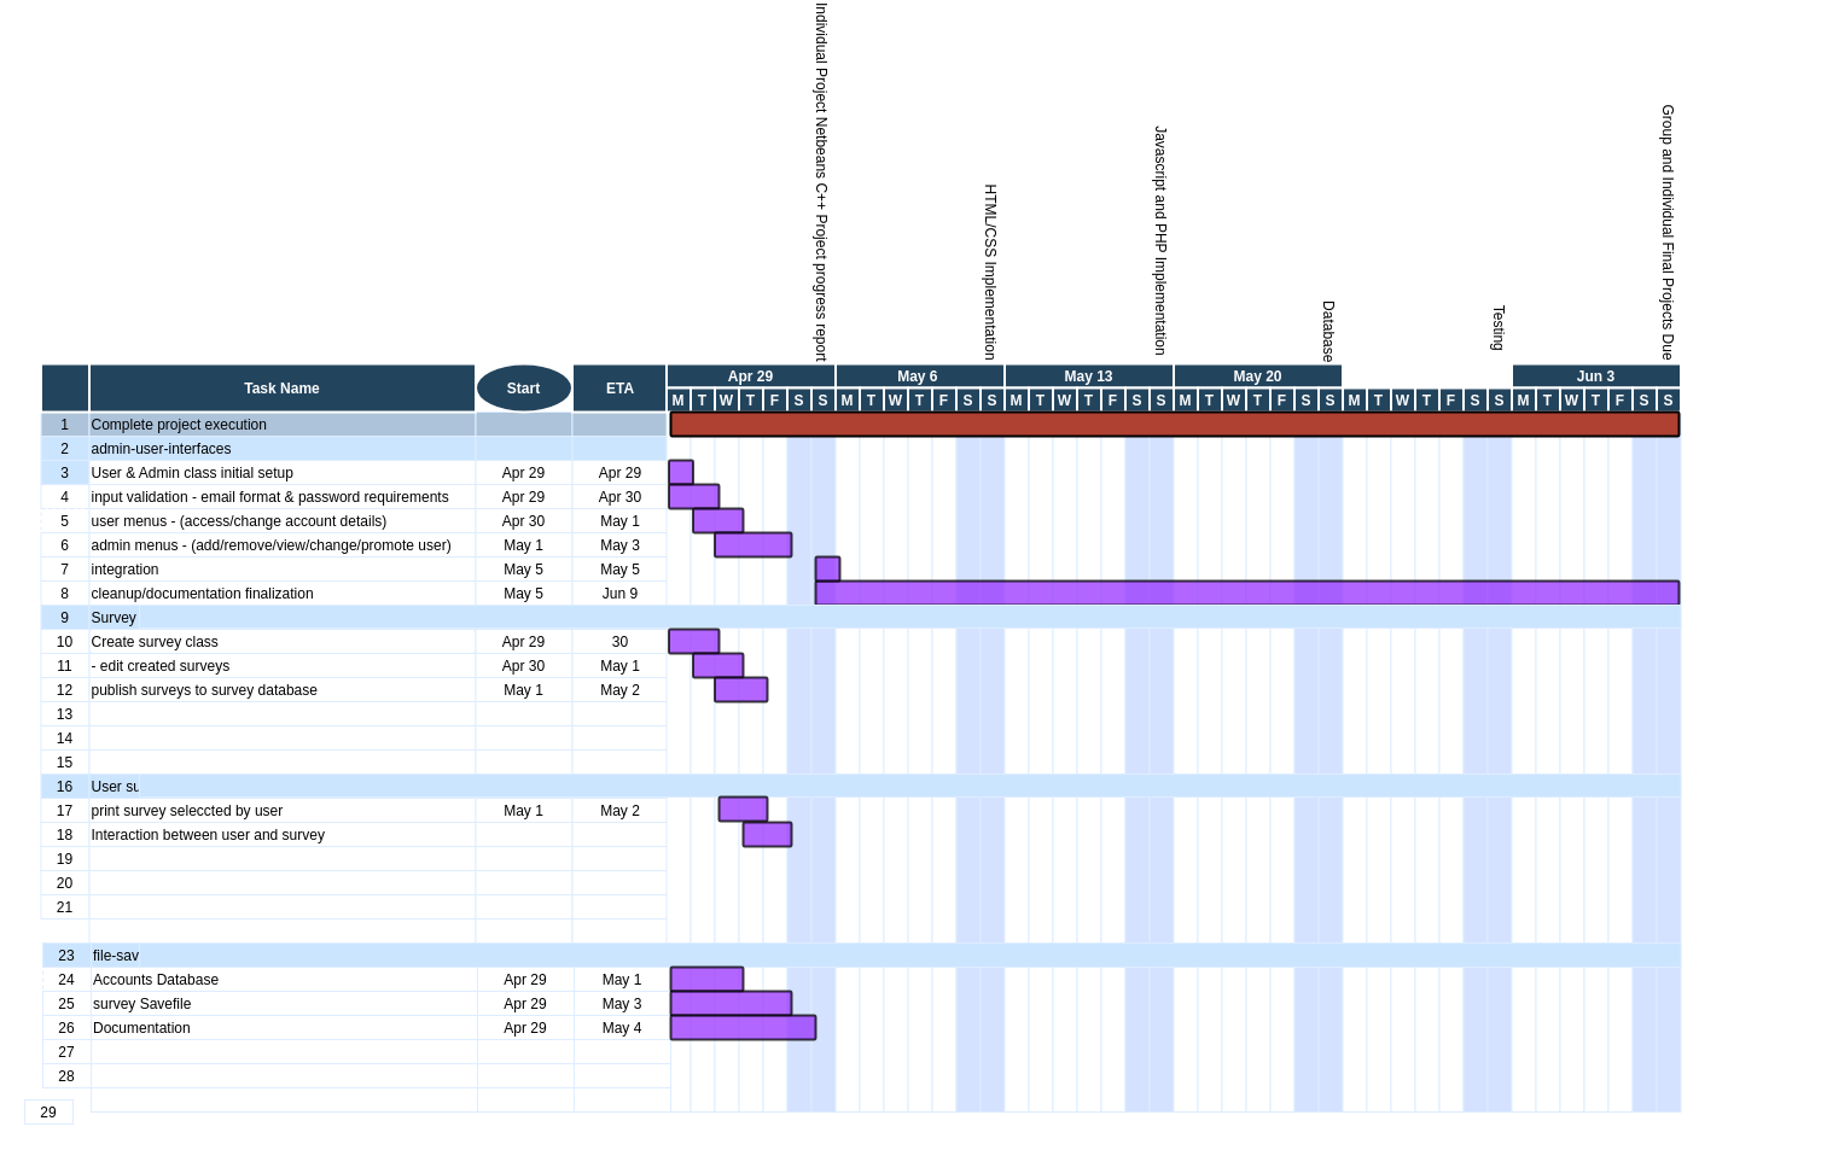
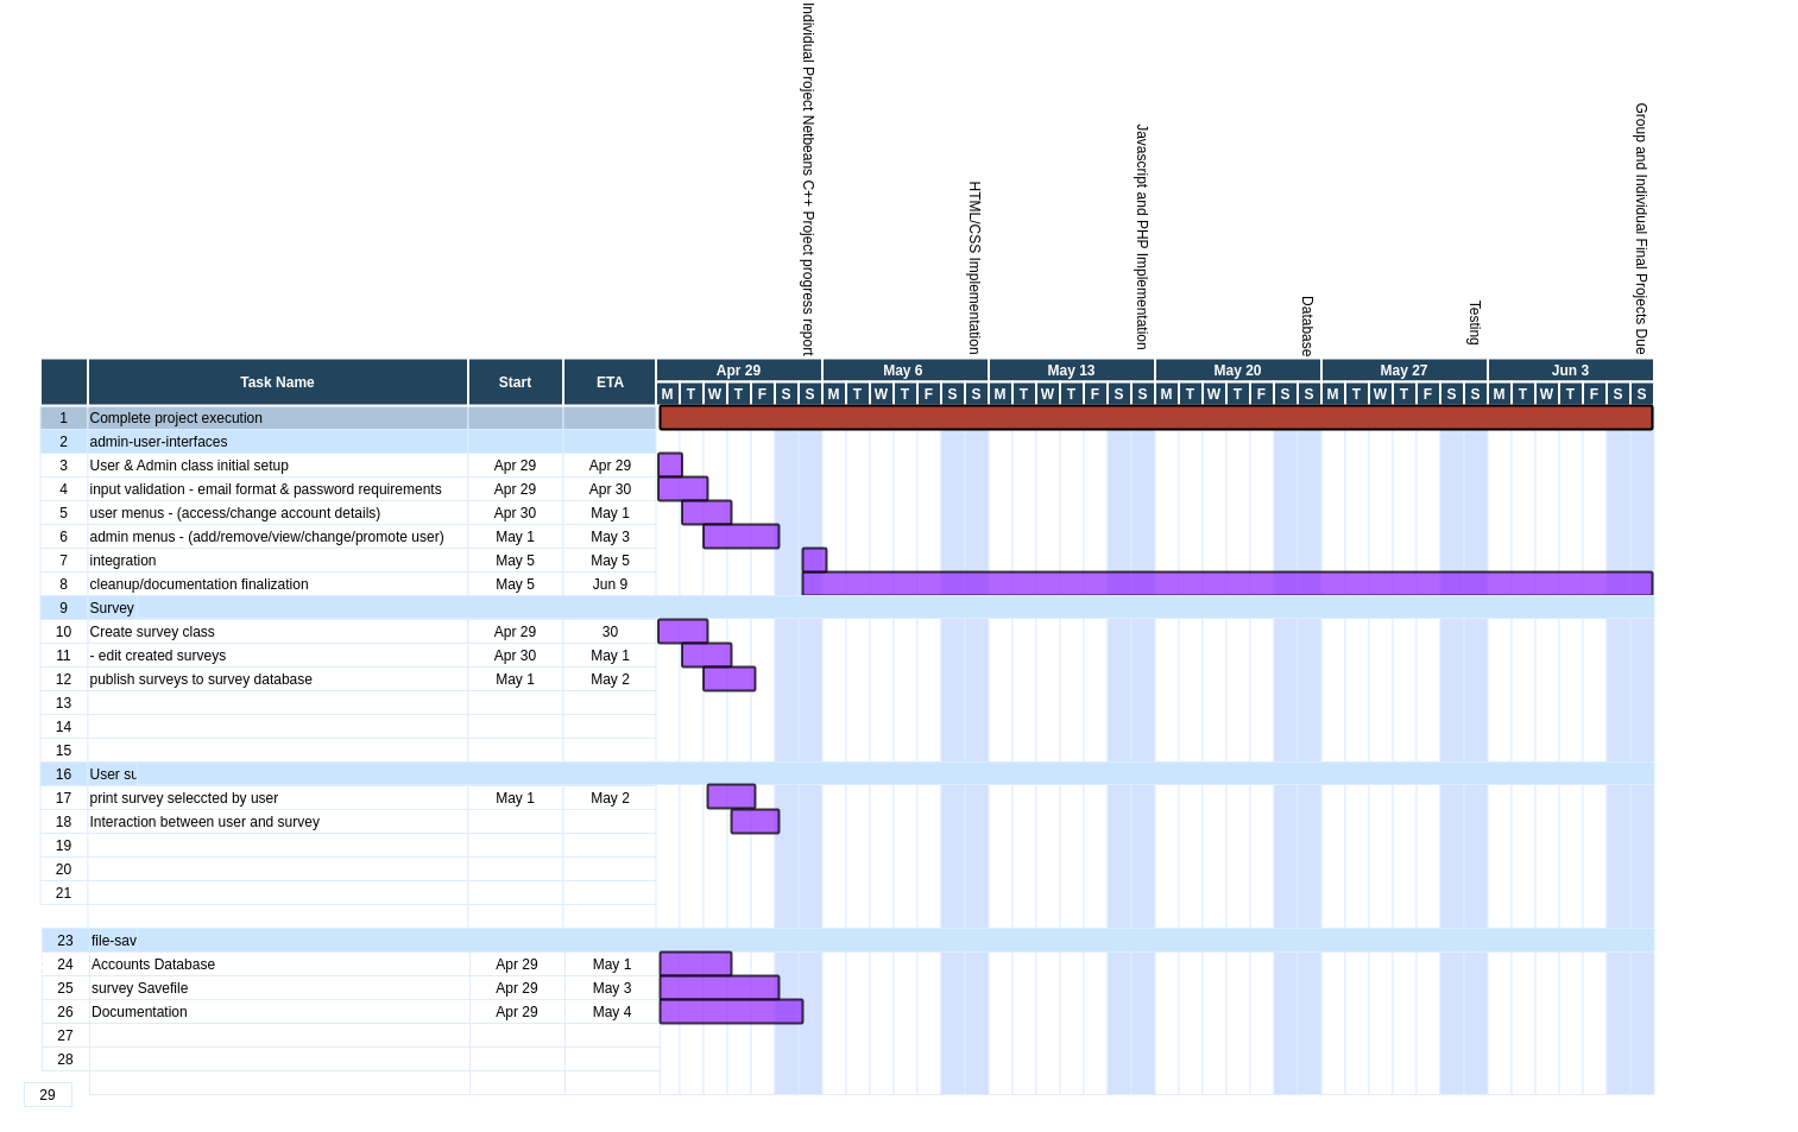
+ <mxCell id="189" value="May 27" style="fillColor=#23445D;strokeColor=#FFFFFF;strokeWidth=2;fontColor=#FFFFFF;fontStyle=1" parent="1" vertex="1"><mxGeometry x="1111.5" y="181" width="140" height="20" as="geometry" /></mxCell>
- <mxCell id="113" value="Start" style="ellipse;fillColor=#23445D;strokeColor=#FFFFFF;strokeWidth=2;fontColor=#FFFFFF;fontStyle=1;" parent="1" vertex="1"><mxGeometry x="393.5" y="181" width="80.0" height="40.0" as="geometry" /></mxCell>
+ <mxCell id="113" value="Start" style="fillColor=#23445D;strokeColor=#FFFFFF;strokeWidth=2;fontColor=#FFFFFF;fontStyle=1" parent="1" vertex="1"><mxGeometry x="393.5" y="181" width="80.0" height="40.0" as="geometry" /></mxCell>
- <mxCell id="10" value="3" style="strokeColor=#DEEDFF;fillColor=#cce5ff;" parent="1" vertex="1"><mxGeometry x="33.5" y="261" width="40" height="20" as="geometry" /></mxCell>
+ <mxCell id="10" value="3" style="strokeColor=#DEEDFF" parent="1" vertex="1"><mxGeometry x="33.5" y="261" width="40" height="20" as="geometry" /></mxCell>
- <mxCell id="18" value="5" style="strokeColor=#DEEDFF;dashed=1;" parent="1" vertex="1"><mxGeometry x="33.5" y="301" width="40" height="20" as="geometry" /></mxCell>
+ <mxCell id="18" value="5" style="strokeColor=#DEEDFF" parent="1" vertex="1"><mxGeometry x="33.5" y="301" width="40" height="20" as="geometry" /></mxCell>
